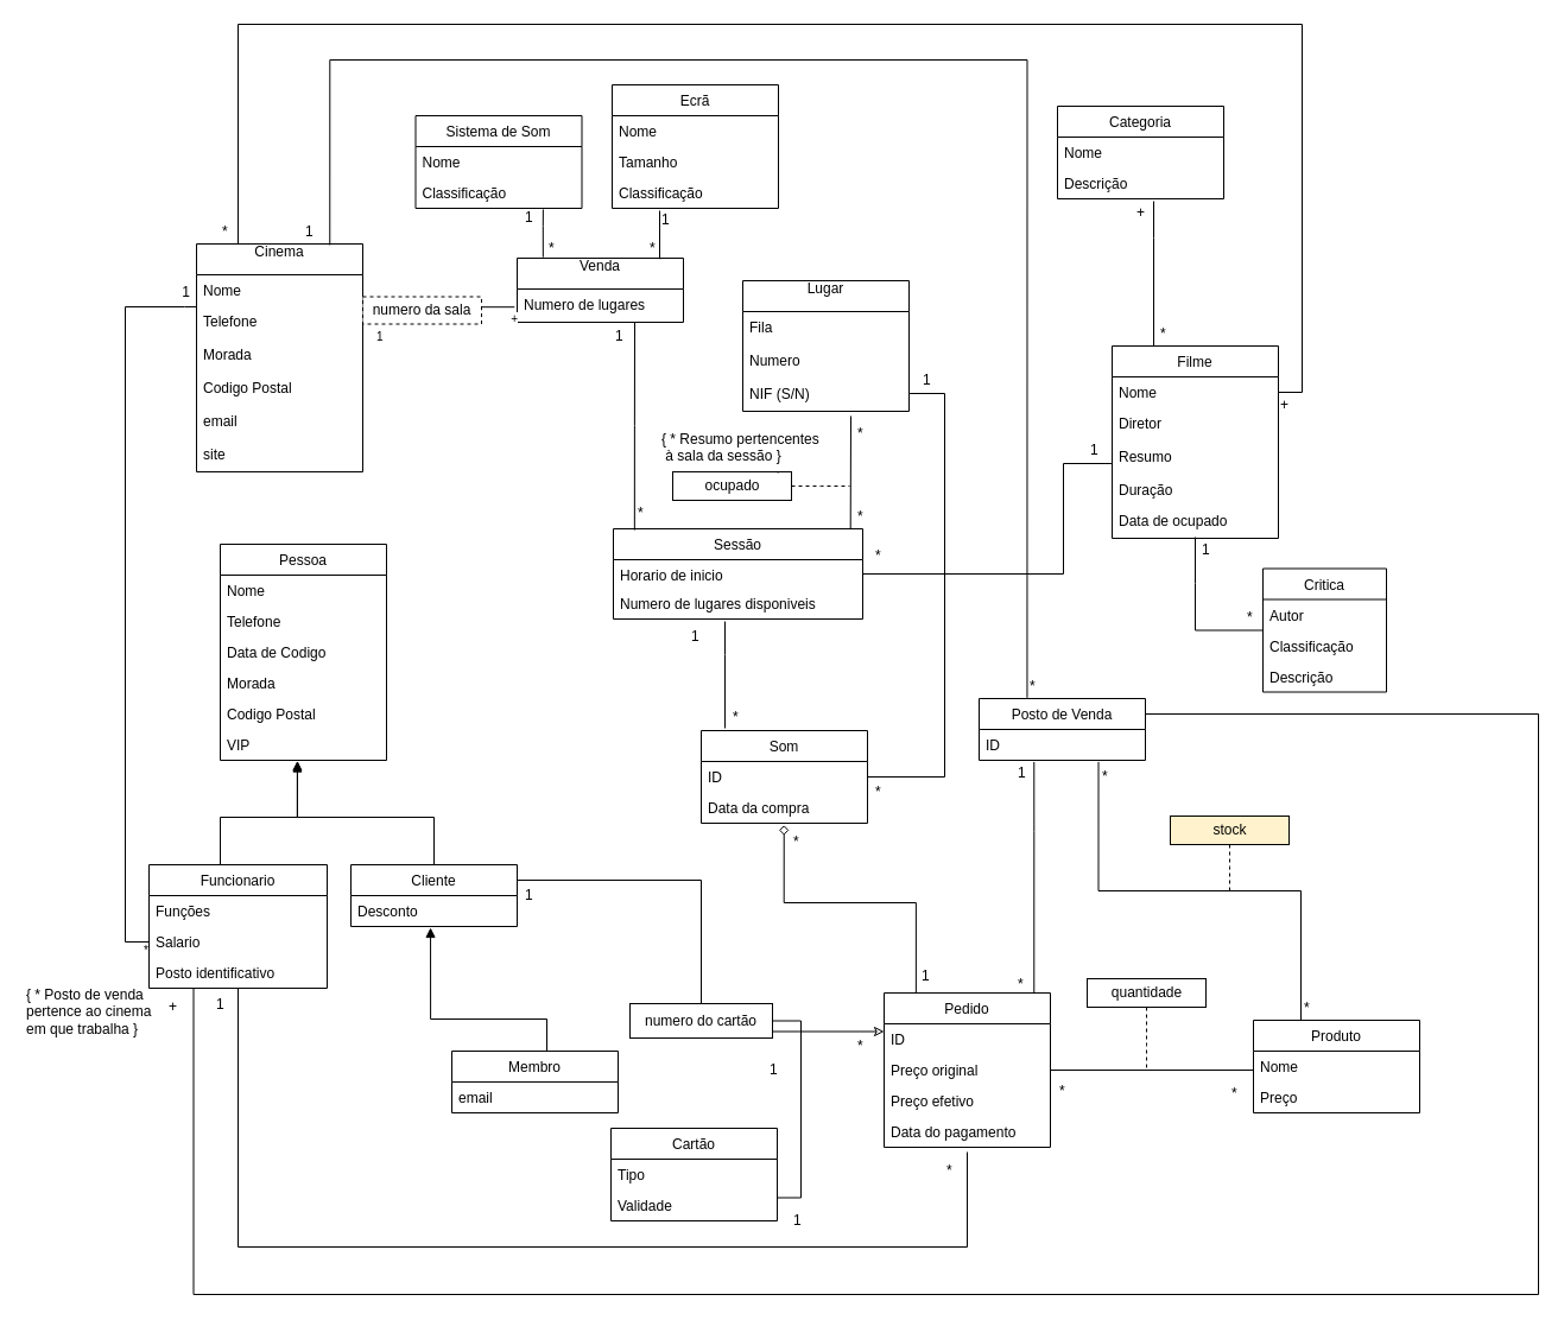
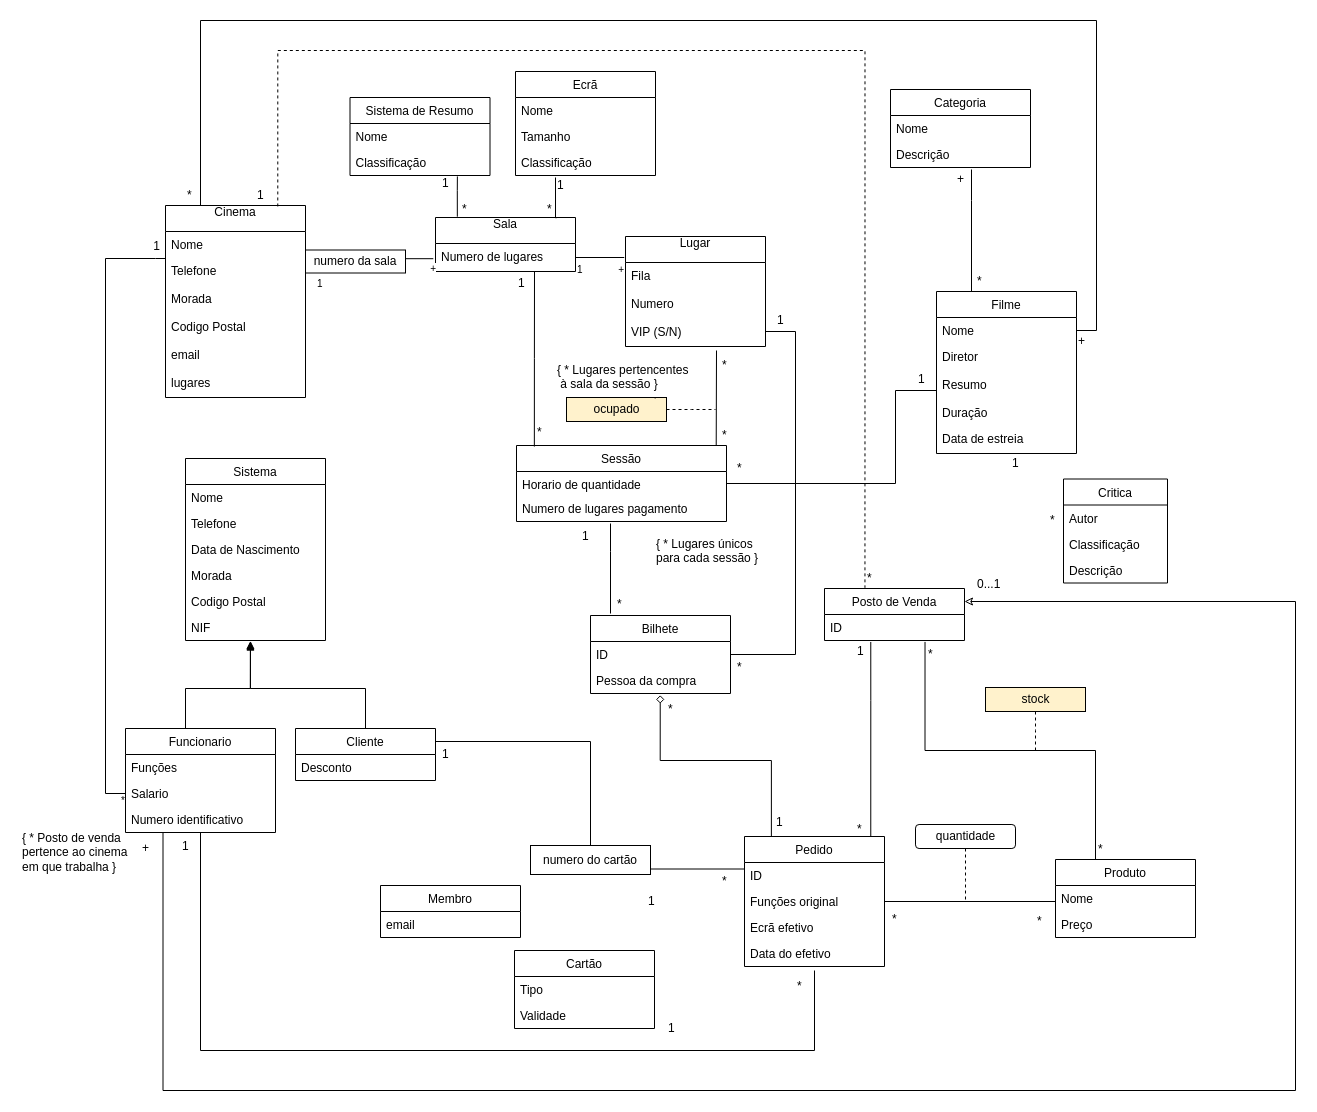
- <mxCell id="3" style="edgeStyle=orthogonalEdgeStyle;rounded=0;orthogonalLoop=1;jettySize=auto;html=1;exitX=0.802;exitY=0.005;exitDx=0;exitDy=0;endArrow=none;endFill=0;entryX=0.289;entryY=-0.013;entryDx=0;entryDy=0;entryPerimeter=0;exitPerimeter=0;" parent="1" source="4" target="134" edge="1"><mxGeometry relative="1" as="geometry"><mxPoint x="865" y="580" as="targetPoint" /><Array as="points"><mxPoint x="277" y="50" /><mxPoint x="864" y="50" /></Array></mxGeometry></mxCell>
+ <mxCell id="3" style="edgeStyle=orthogonalEdgeStyle;rounded=0;orthogonalLoop=1;jettySize=auto;html=1;exitX=0.802;exitY=0.005;exitDx=0;exitDy=0;endArrow=none;endFill=0;entryX=0.289;entryY=-0.013;entryDx=0;entryDy=0;entryPerimeter=0;exitPerimeter=0;dashed=1;" parent="1" source="4" target="134" edge="1"><mxGeometry relative="1" as="geometry"><mxPoint x="865" y="580" as="targetPoint" /><Array as="points"><mxPoint x="277" y="50" /><mxPoint x="864" y="50" /></Array></mxGeometry></mxCell>
- <mxCell id="100" value="Sistema de Som" style="swimlane;fontStyle=0;childLayout=stackLayout;horizontal=1;startSize=26;fillColor=none;horizontalStack=0;resizeParent=1;resizeParentMax=0;resizeLast=0;collapsible=1;marginBottom=0;" parent="1" vertex="1"><mxGeometry x="349.5" y="97" width="140" height="78" as="geometry" /></mxCell>
+ <mxCell id="100" value="Sistema de Resumo" style="swimlane;fontStyle=0;childLayout=stackLayout;horizontal=1;startSize=26;fillColor=none;horizontalStack=0;resizeParent=1;resizeParentMax=0;resizeLast=0;collapsible=1;marginBottom=0;" parent="1" vertex="1"><mxGeometry x="349.5" y="97" width="140" height="78" as="geometry" /></mxCell>
- <mxCell id="13" value="Venda&#10;" style="swimlane;fontStyle=0;childLayout=stackLayout;horizontal=1;startSize=26;fillColor=none;horizontalStack=0;resizeParent=1;resizeParentMax=0;resizeLast=0;collapsible=1;marginBottom=0;" parent="1" vertex="1"><mxGeometry x="435" y="217" width="140" height="54" as="geometry" /></mxCell>
+ <mxCell id="13" value="Sala&#10;" style="swimlane;fontStyle=0;childLayout=stackLayout;horizontal=1;startSize=26;fillColor=none;horizontalStack=0;resizeParent=1;resizeParentMax=0;resizeLast=0;collapsible=1;marginBottom=0;" parent="1" vertex="1"><mxGeometry x="435" y="217" width="140" height="54" as="geometry" /></mxCell>
+ <mxCell id="22" value="" style="endArrow=none;html=1;endSize=12;startArrow=none;startSize=14;startFill=0;edgeStyle=orthogonalEdgeStyle;exitX=1;exitY=0.5;exitDx=0;exitDy=0;rounded=0;endFill=0;entryX=-0.009;entryY=0.191;entryDx=0;entryDy=0;entryPerimeter=0;" parent="1" source="14" target="18" edge="1"><mxGeometry relative="1" as="geometry"><mxPoint x="615" y="156" as="sourcePoint" /><mxPoint x="562" y="393" as="targetPoint" /></mxGeometry></mxCell>
+ <mxCell id="23" value="1" style="resizable=0;html=1;align=left;verticalAlign=top;labelBackgroundColor=#ffffff;fontSize=10;" parent="22" connectable="0" vertex="1"><mxGeometry x="-1" relative="1" as="geometry" /></mxCell>
+ <mxCell id="24" value="+" style="resizable=0;html=1;align=right;verticalAlign=top;labelBackgroundColor=#ffffff;fontSize=10;" parent="22" connectable="0" vertex="1"><mxGeometry x="1" relative="1" as="geometry" /></mxCell>
- <mxCell id="114" value="numero da sala" style="rounded=0;whiteSpace=wrap;html=1;dashed=1;" parent="1" vertex="1"><mxGeometry x="305" y="249.5" width="100" height="23" as="geometry" /></mxCell>
+ <mxCell id="114" value="numero da sala" style="rounded=0;whiteSpace=wrap;html=1;" parent="1" vertex="1"><mxGeometry x="305" y="249.5" width="100" height="23" as="geometry" /></mxCell>
- <mxCell id="21" value="NIF (S/N)" style="text;strokeColor=none;fillColor=none;align=left;verticalAlign=top;spacingLeft=4;spacingRight=4;overflow=hidden;rotatable=0;points=[[0,0.5],[1,0.5]];portConstraint=eastwest;" parent="18" vertex="1"><mxGeometry y="82" width="140" height="28" as="geometry" /></mxCell>
+ <mxCell id="21" value="VIP (S/N)" style="text;strokeColor=none;fillColor=none;align=left;verticalAlign=top;spacingLeft=4;spacingRight=4;overflow=hidden;rotatable=0;points=[[0,0.5],[1,0.5]];portConstraint=eastwest;" parent="18" vertex="1"><mxGeometry y="82" width="140" height="28" as="geometry" /></mxCell>
- <mxCell id="148" value="{ * Resumo pertencentes&lt;br&gt;&amp;nbsp;à sala da sessão&amp;nbsp;}" style="text;html=1;resizable=0;points=[];autosize=1;align=left;verticalAlign=top;spacingTop=-4;" parent="1" vertex="1"><mxGeometry x="555" y="360" width="150" height="30" as="geometry" /></mxCell>
+ <mxCell id="148" value="{ * Lugares pertencentes&lt;br&gt;&amp;nbsp;à sala da sessão&amp;nbsp;}" style="text;html=1;resizable=0;points=[];autosize=1;align=left;verticalAlign=top;spacingTop=-4;" parent="1" vertex="1"><mxGeometry x="555" y="360" width="150" height="30" as="geometry" /></mxCell>
- <mxCell id="10" value="site" style="text;strokeColor=none;fillColor=none;align=left;verticalAlign=top;spacingLeft=4;spacingRight=4;overflow=hidden;rotatable=0;points=[[0,0.5],[1,0.5]];portConstraint=eastwest;" parent="4" vertex="1"><mxGeometry y="164" width="140" height="28" as="geometry" /></mxCell>
+ <mxCell id="10" value="lugares" style="text;strokeColor=none;fillColor=none;align=left;verticalAlign=top;spacingLeft=4;spacingRight=4;overflow=hidden;rotatable=0;points=[[0,0.5],[1,0.5]];portConstraint=eastwest;" parent="4" vertex="1"><mxGeometry y="164" width="140" height="28" as="geometry" /></mxCell>
- <mxCell id="144" value="ocupado" style="html=1;" parent="1" vertex="1"><mxGeometry x="566" y="397" width="100" height="24" as="geometry" /></mxCell>
+ <mxCell id="144" value="ocupado" style="html=1;fillColor=#fff2cc;" parent="1" vertex="1"><mxGeometry x="566" y="397" width="100" height="24" as="geometry" /></mxCell>
- <mxCell id="56" value="Data de ocupado" style="text;strokeColor=none;fillColor=none;align=left;verticalAlign=top;spacingLeft=4;spacingRight=4;overflow=hidden;rotatable=0;points=[[0,0.5],[1,0.5]];portConstraint=eastwest;" parent="51" vertex="1"><mxGeometry y="134" width="140" height="28" as="geometry" /></mxCell>
+ <mxCell id="56" value="Data de estreia" style="text;strokeColor=none;fillColor=none;align=left;verticalAlign=top;spacingLeft=4;spacingRight=4;overflow=hidden;rotatable=0;points=[[0,0.5],[1,0.5]];portConstraint=eastwest;" parent="51" vertex="1"><mxGeometry y="134" width="140" height="28" as="geometry" /></mxCell>
- <mxCell id="25" value="Pessoa" style="swimlane;fontStyle=0;childLayout=stackLayout;horizontal=1;startSize=26;fillColor=none;horizontalStack=0;resizeParent=1;resizeParentMax=0;resizeLast=0;collapsible=1;marginBottom=0;" parent="1" vertex="1"><mxGeometry x="185" y="458" width="140" height="182" as="geometry" /></mxCell>
+ <mxCell id="25" value="Sistema" style="swimlane;fontStyle=0;childLayout=stackLayout;horizontal=1;startSize=26;fillColor=none;horizontalStack=0;resizeParent=1;resizeParentMax=0;resizeLast=0;collapsible=1;marginBottom=0;" parent="1" vertex="1"><mxGeometry x="185" y="458" width="140" height="182" as="geometry" /></mxCell>
- <mxCell id="64" value="Horario de inicio" style="text;strokeColor=none;fillColor=none;align=left;verticalAlign=top;spacingLeft=4;spacingRight=4;overflow=hidden;rotatable=0;points=[[0,0.5],[1,0.5]];portConstraint=eastwest;" parent="63" vertex="1"><mxGeometry y="26" width="210" height="24" as="geometry" /></mxCell>
+ <mxCell id="64" value="Horario de quantidade" style="text;strokeColor=none;fillColor=none;align=left;verticalAlign=top;spacingLeft=4;spacingRight=4;overflow=hidden;rotatable=0;points=[[0,0.5],[1,0.5]];portConstraint=eastwest;" parent="63" vertex="1"><mxGeometry y="26" width="210" height="24" as="geometry" /></mxCell>
- <mxCell id="65" value="Numero de lugares disponiveis" style="text;strokeColor=none;fillColor=none;align=left;verticalAlign=top;spacingLeft=4;spacingRight=4;overflow=hidden;rotatable=0;points=[[0,0.5],[1,0.5]];portConstraint=eastwest;" parent="63" vertex="1"><mxGeometry y="50" width="210" height="26" as="geometry" /></mxCell>
+ <mxCell id="65" value="Numero de lugares pagamento" style="text;strokeColor=none;fillColor=none;align=left;verticalAlign=top;spacingLeft=4;spacingRight=4;overflow=hidden;rotatable=0;points=[[0,0.5],[1,0.5]];portConstraint=eastwest;" parent="63" vertex="1"><mxGeometry y="50" width="210" height="26" as="geometry" /></mxCell>
- <mxCell id="49" value="" style="edgeStyle=orthogonalEdgeStyle;rounded=0;orthogonalLoop=1;jettySize=auto;html=1;startArrow=none;startFill=0;sourcePerimeterSpacing=-1;endArrow=none;endFill=0;targetPerimeterSpacing=0;" parent="1" source="51" target="57" edge="1"><mxGeometry relative="1" as="geometry"><Array as="points"><mxPoint x="1006" y="491" /><mxPoint x="1006" y="491" /></Array></mxGeometry></mxCell>
- <mxCell id="28" value="Data de Codigo" style="text;strokeColor=none;fillColor=none;align=left;verticalAlign=top;spacingLeft=4;spacingRight=4;overflow=hidden;rotatable=0;points=[[0,0.5],[1,0.5]];portConstraint=eastwest;" parent="25" vertex="1"><mxGeometry y="78" width="140" height="26" as="geometry" /></mxCell>
+ <mxCell id="28" value="Data de Nascimento" style="text;strokeColor=none;fillColor=none;align=left;verticalAlign=top;spacingLeft=4;spacingRight=4;overflow=hidden;rotatable=0;points=[[0,0.5],[1,0.5]];portConstraint=eastwest;" parent="25" vertex="1"><mxGeometry y="78" width="140" height="26" as="geometry" /></mxCell>
+ <mxCell id="126" value="{ * Lugares únicos &lt;br&gt;para cada sessão }" style="text;html=1;resizable=0;points=[];autosize=1;align=left;verticalAlign=top;spacingTop=-4;" parent="1" vertex="1"><mxGeometry x="654" y="534" width="120" height="30" as="geometry" /></mxCell>
+ <mxCell id="132" value="0...1" style="text;html=1;resizable=0;points=[];autosize=1;align=left;verticalAlign=top;spacingTop=-4;" parent="1" vertex="1"><mxGeometry x="975" y="574" width="40" height="20" as="geometry" /></mxCell>
- <mxCell id="33" style="edgeStyle=orthogonalEdgeStyle;rounded=0;orthogonalLoop=1;jettySize=auto;html=1;exitX=0.25;exitY=1;exitDx=0;exitDy=0;endArrow=none;endFill=0;entryX=1;entryY=0.25;entryDx=0;entryDy=0;" parent="1" source="34" target="134" edge="1"><mxGeometry relative="1" as="geometry"><mxPoint x="1315" y="497" as="targetPoint" /><Array as="points"><mxPoint x="162" y="1090" /><mxPoint x="1295" y="1090" /><mxPoint x="1295" y="601" /></Array></mxGeometry></mxCell>
+ <mxCell id="33" style="edgeStyle=orthogonalEdgeStyle;rounded=0;orthogonalLoop=1;jettySize=auto;html=1;exitX=0.25;exitY=1;exitDx=0;exitDy=0;endArrow=classic;endFill=0;entryX=1;entryY=0.25;entryDx=0;entryDy=0;" parent="1" source="34" target="134" edge="1"><mxGeometry relative="1" as="geometry"><mxPoint x="1315" y="497" as="targetPoint" /><Array as="points"><mxPoint x="162" y="1090" /><mxPoint x="1295" y="1090" /><mxPoint x="1295" y="601" /></Array></mxGeometry></mxCell>
- <mxCell id="31" value="VIP" style="text;strokeColor=none;fillColor=none;align=left;verticalAlign=top;spacingLeft=4;spacingRight=4;overflow=hidden;rotatable=0;points=[[0,0.5],[1,0.5]];portConstraint=eastwest;" parent="25" vertex="1"><mxGeometry y="156" width="140" height="26" as="geometry" /></mxCell>
+ <mxCell id="31" value="NIF" style="text;strokeColor=none;fillColor=none;align=left;verticalAlign=top;spacingLeft=4;spacingRight=4;overflow=hidden;rotatable=0;points=[[0,0.5],[1,0.5]];portConstraint=eastwest;" parent="25" vertex="1"><mxGeometry y="156" width="140" height="26" as="geometry" /></mxCell>
- <mxCell id="67" value="Som" style="swimlane;fontStyle=0;childLayout=stackLayout;horizontal=1;startSize=26;fillColor=none;horizontalStack=0;resizeParent=1;resizeParentMax=0;resizeLast=0;collapsible=1;marginBottom=0;" parent="1" vertex="1"><mxGeometry x="590" y="615" width="140" height="78" as="geometry" /></mxCell>
+ <mxCell id="67" value="Bilhete" style="swimlane;fontStyle=0;childLayout=stackLayout;horizontal=1;startSize=26;fillColor=none;horizontalStack=0;resizeParent=1;resizeParentMax=0;resizeLast=0;collapsible=1;marginBottom=0;" parent="1" vertex="1"><mxGeometry x="590" y="615" width="140" height="78" as="geometry" /></mxCell>
- <mxCell id="69" value="Data da compra" style="text;strokeColor=none;fillColor=none;align=left;verticalAlign=top;spacingLeft=4;spacingRight=4;overflow=hidden;rotatable=0;points=[[0,0.5],[1,0.5]];portConstraint=eastwest;" parent="67" vertex="1"><mxGeometry y="52" width="140" height="26" as="geometry" /></mxCell>
+ <mxCell id="69" value="Pessoa da compra" style="text;strokeColor=none;fillColor=none;align=left;verticalAlign=top;spacingLeft=4;spacingRight=4;overflow=hidden;rotatable=0;points=[[0,0.5],[1,0.5]];portConstraint=eastwest;" parent="67" vertex="1"><mxGeometry y="52" width="140" height="26" as="geometry" /></mxCell>
- <mxCell id="37" value="Posto identificativo" style="text;strokeColor=none;fillColor=none;align=left;verticalAlign=top;spacingLeft=4;spacingRight=4;overflow=hidden;rotatable=0;points=[[0,0.5],[1,0.5]];portConstraint=eastwest;" parent="34" vertex="1"><mxGeometry y="78" width="150" height="26" as="geometry" /></mxCell>
+ <mxCell id="37" value="Numero identificativo" style="text;strokeColor=none;fillColor=none;align=left;verticalAlign=top;spacingLeft=4;spacingRight=4;overflow=hidden;rotatable=0;points=[[0,0.5],[1,0.5]];portConstraint=eastwest;" parent="34" vertex="1"><mxGeometry y="78" width="150" height="26" as="geometry" /></mxCell>
- <mxCell id="78" value="quantidade" style="html=1;" parent="1" vertex="1"><mxGeometry x="915" y="824" width="100" height="24" as="geometry" /></mxCell>
+ <mxCell id="78" value="quantidade" style="html=1;rounded=1;" parent="1" vertex="1"><mxGeometry x="915" y="824" width="100" height="24" as="geometry" /></mxCell>
- <mxCell id="46" style="edgeStyle=orthogonalEdgeStyle;rounded=0;orthogonalLoop=1;jettySize=auto;html=1;exitX=0.5;exitY=0;exitDx=0;exitDy=0;entryX=0.479;entryY=1.038;entryDx=0;entryDy=0;entryPerimeter=0;startArrow=none;startFill=0;sourcePerimeterSpacing=-1;endArrow=block;endFill=1;targetPerimeterSpacing=0;" parent="1" source="47" target="40" edge="1"><mxGeometry relative="1" as="geometry"><Array as="points"><mxPoint x="460" y="885" /><mxPoint x="460" y="858" /><mxPoint x="362" y="858" /></Array><mxPoint x="375" y="832" as="targetPoint" /></mxGeometry></mxCell>
- <mxCell id="38" style="edgeStyle=orthogonalEdgeStyle;rounded=0;orthogonalLoop=1;jettySize=auto;html=1;exitX=1;exitY=0.25;exitDx=0;exitDy=0;entryX=0;entryY=0.25;entryDx=0;entryDy=0;endArrow=classic;endFill=0;" parent="1" source="39" target="81" edge="1"><mxGeometry relative="1" as="geometry"><Array as="points"><mxPoint x="590" y="741" /><mxPoint x="590" y="869" /></Array></mxGeometry></mxCell>
+ <mxCell id="38" style="edgeStyle=orthogonalEdgeStyle;rounded=0;orthogonalLoop=1;jettySize=auto;html=1;exitX=1;exitY=0.25;exitDx=0;exitDy=0;entryX=0;entryY=0.25;entryDx=0;entryDy=0;endArrow=none;endFill=0;" parent="1" source="39" target="81" edge="1"><mxGeometry relative="1" as="geometry"><Array as="points"><mxPoint x="590" y="741" /><mxPoint x="590" y="869" /></Array></mxGeometry></mxCell>
- <mxCell id="83" value="Preço original" style="text;strokeColor=none;fillColor=none;align=left;verticalAlign=top;spacingLeft=4;spacingRight=4;overflow=hidden;rotatable=0;points=[[0,0.5],[1,0.5]];portConstraint=eastwest;" parent="81" vertex="1"><mxGeometry y="52" width="140" height="26" as="geometry" /></mxCell>
+ <mxCell id="83" value="Funções original" style="text;strokeColor=none;fillColor=none;align=left;verticalAlign=top;spacingLeft=4;spacingRight=4;overflow=hidden;rotatable=0;points=[[0,0.5],[1,0.5]];portConstraint=eastwest;" parent="81" vertex="1"><mxGeometry y="52" width="140" height="26" as="geometry" /></mxCell>
- <mxCell id="84" value="Preço efetivo" style="text;strokeColor=none;fillColor=none;align=left;verticalAlign=top;spacingLeft=4;spacingRight=4;overflow=hidden;rotatable=0;points=[[0,0.5],[1,0.5]];portConstraint=eastwest;" parent="81" vertex="1"><mxGeometry y="78" width="140" height="26" as="geometry" /></mxCell>
+ <mxCell id="84" value="Ecrã efetivo" style="text;strokeColor=none;fillColor=none;align=left;verticalAlign=top;spacingLeft=4;spacingRight=4;overflow=hidden;rotatable=0;points=[[0,0.5],[1,0.5]];portConstraint=eastwest;" parent="81" vertex="1"><mxGeometry y="78" width="140" height="26" as="geometry" /></mxCell>
- <mxCell id="118" style="edgeStyle=orthogonalEdgeStyle;rounded=0;orthogonalLoop=1;jettySize=auto;html=1;exitX=1;exitY=0.75;exitDx=0;exitDy=0;endArrow=none;endFill=0;entryX=1;entryY=0.5;entryDx=0;entryDy=0;" parent="1" source="115" target="119" edge="1"><mxGeometry relative="1" as="geometry"><mxPoint x="654.905" y="1015.238" as="sourcePoint" /><mxPoint x="645" y="920" as="targetPoint" /></mxGeometry></mxCell>
- <mxCell id="85" value="Data do pagamento" style="text;strokeColor=none;fillColor=none;align=left;verticalAlign=top;spacingLeft=4;spacingRight=4;overflow=hidden;rotatable=0;points=[[0,0.5],[1,0.5]];portConstraint=eastwest;" parent="81" vertex="1"><mxGeometry y="104" width="140" height="26" as="geometry" /></mxCell>
+ <mxCell id="85" value="Data do efetivo" style="text;strokeColor=none;fillColor=none;align=left;verticalAlign=top;spacingLeft=4;spacingRight=4;overflow=hidden;rotatable=0;points=[[0,0.5],[1,0.5]];portConstraint=eastwest;" parent="81" vertex="1"><mxGeometry y="104" width="140" height="26" as="geometry" /></mxCell>
